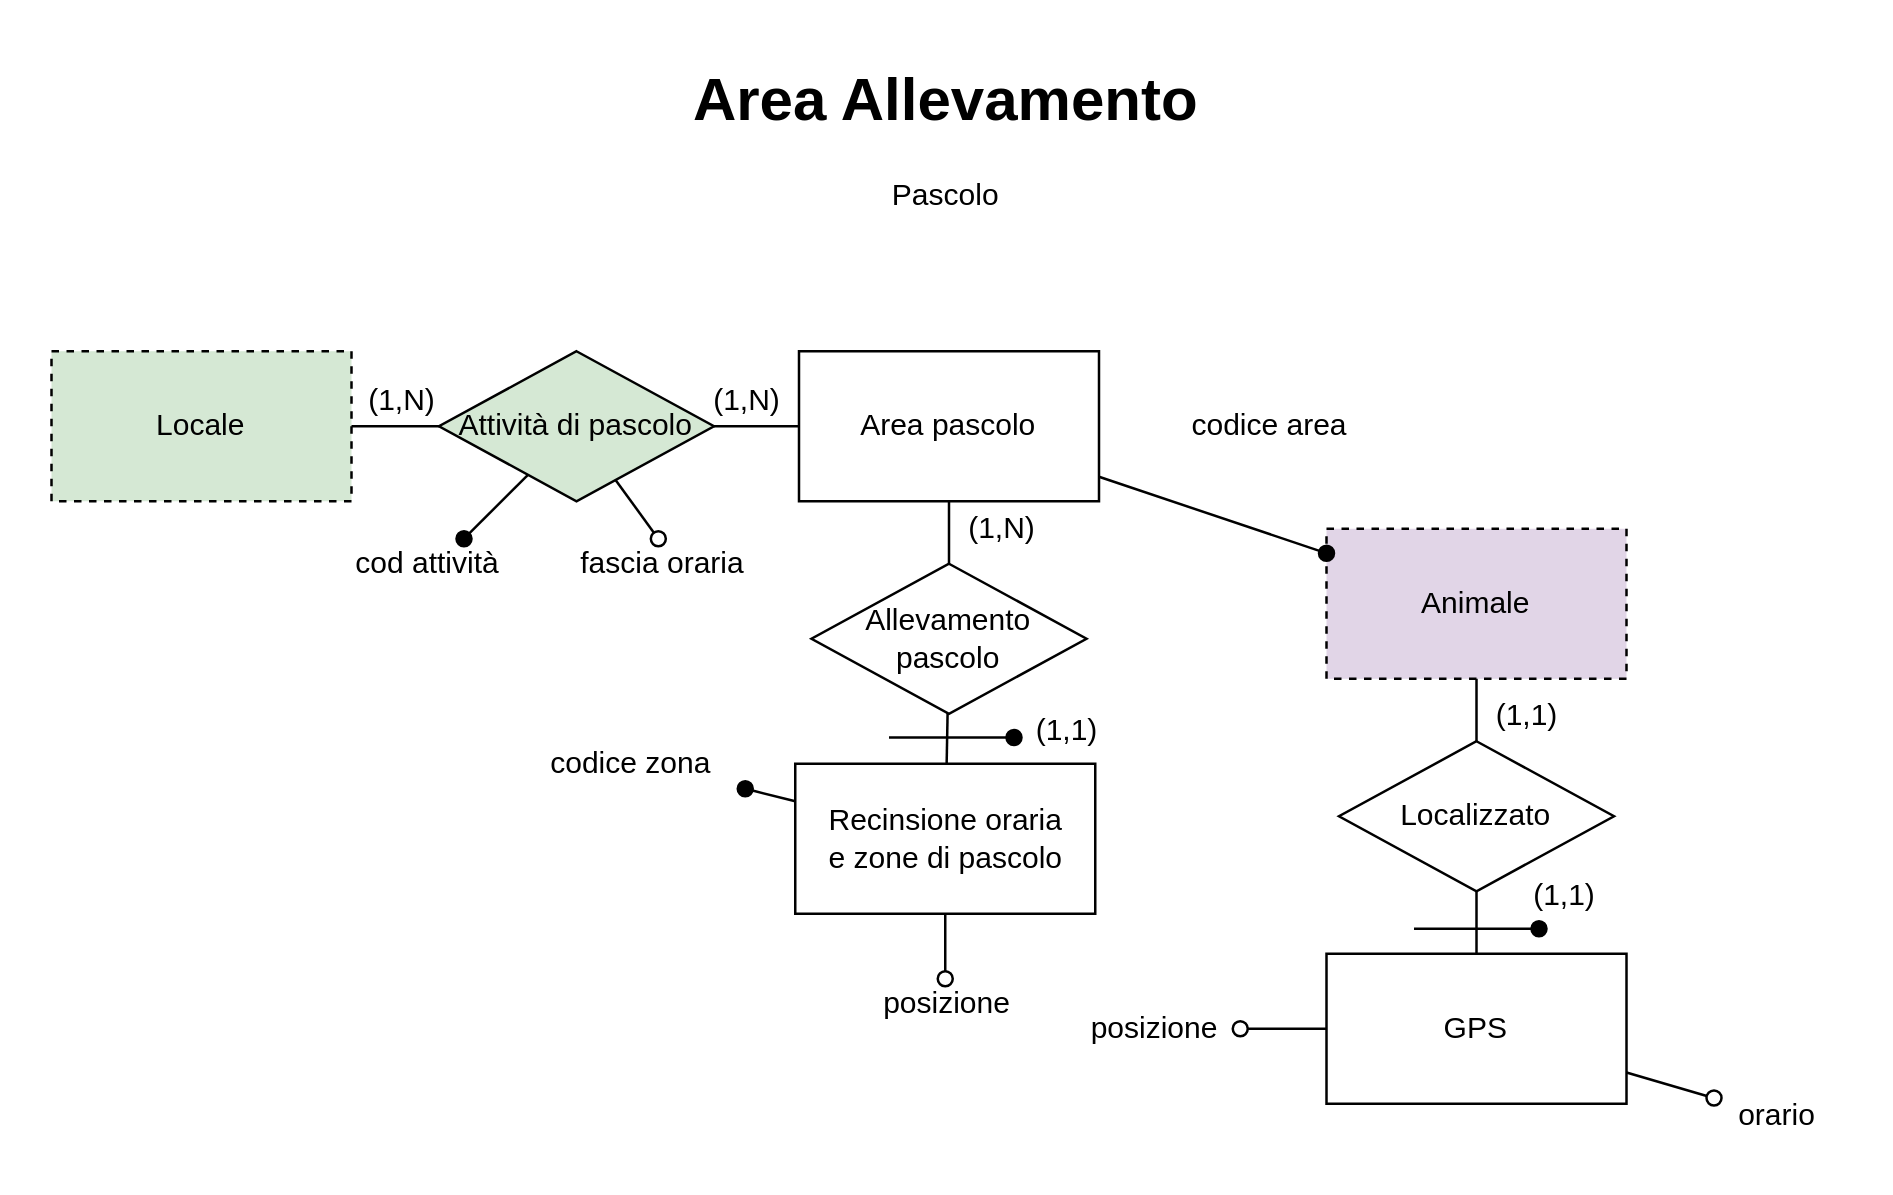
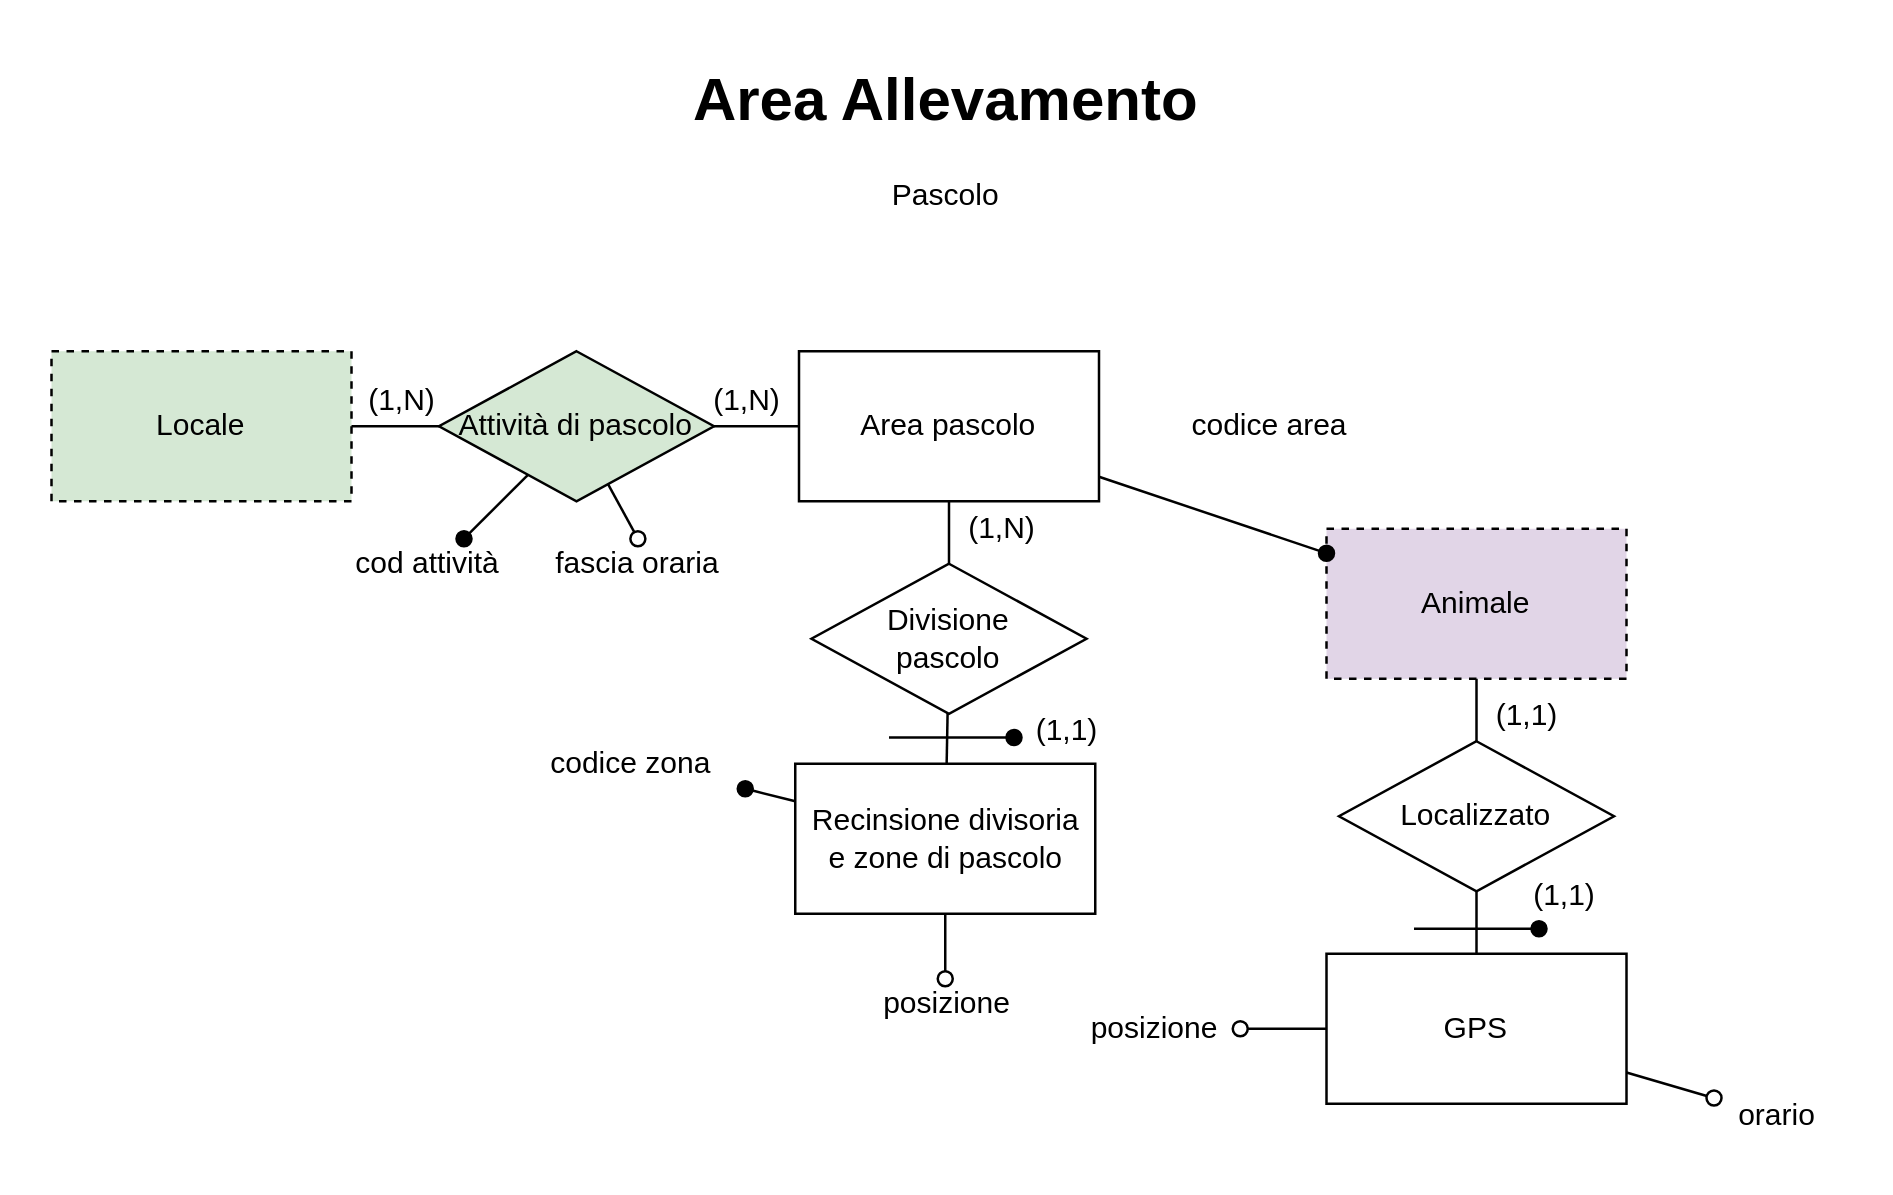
- <mxCell id="38" value="fascia oraria&lt;br&gt;" style="text;html=1;resizable=0;points=[];autosize=1;align=left;verticalAlign=top;spacingTop=-4;" vertex="1" parent="1"><mxGeometry x="230" y="215" width="80" height="20" as="geometry" /></mxCell>
+ <mxCell id="38" value="fascia oraria&lt;br&gt;" style="text;html=1;resizable=0;points=[];autosize=1;align=left;verticalAlign=top;spacingTop=-4;" vertex="1" parent="1"><mxGeometry x="220" y="215" width="80" height="20" as="geometry" /></mxCell>
- <mxCell id="20" value="Allevamento&lt;br&gt;pascolo&lt;br&gt;" style="rhombus;whiteSpace=wrap;html=1;align=center;" parent="1" vertex="1"><mxGeometry x="324" y="225" width="110" height="60" as="geometry" /></mxCell>
+ <mxCell id="20" value="Divisione&lt;br&gt;pascolo&lt;br&gt;" style="rhombus;whiteSpace=wrap;html=1;align=center;" parent="1" vertex="1"><mxGeometry x="324" y="225" width="110" height="60" as="geometry" /></mxCell>
- <mxCell id="19" value="Recinsione oraria&lt;br&gt;e zone di pascolo" style="rounded=0;whiteSpace=wrap;html=1;align=center;" parent="1" vertex="1"><mxGeometry x="317.5" y="305" width="120" height="60" as="geometry" /></mxCell>
+ <mxCell id="19" value="Recinsione divisoria&lt;br&gt;e zone di pascolo" style="rounded=0;whiteSpace=wrap;html=1;align=center;" parent="1" vertex="1"><mxGeometry x="317.5" y="305" width="120" height="60" as="geometry" /></mxCell>
